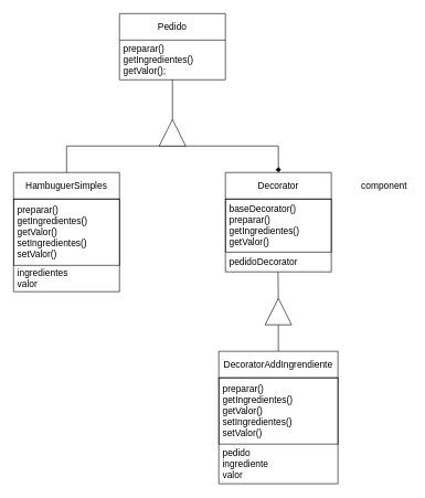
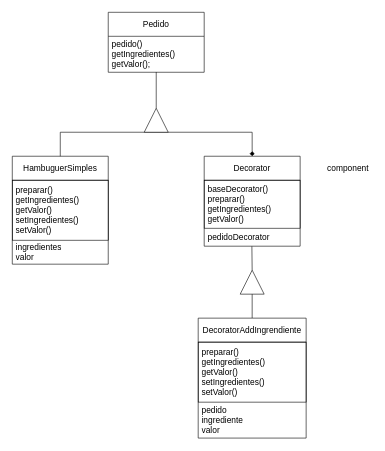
- <mxCell id="3" value="preparar()&lt;br&gt;getIngredientes()&lt;br&gt;getValor();" style="text;strokeColor=none;fillColor=none;align=left;verticalAlign=middle;spacingLeft=4;spacingRight=4;overflow=hidden;points=[[0,0.5],[1,0.5]];portConstraint=eastwest;rotatable=0;whiteSpace=wrap;html=1;fontSize=14;" vertex="1" parent="2"><mxGeometry y="40" width="160" height="60" as="geometry" /></mxCell>
+ <mxCell id="3" value="pedido()&lt;br&gt;getIngredientes()&lt;br&gt;getValor();" style="text;strokeColor=none;fillColor=none;align=left;verticalAlign=middle;spacingLeft=4;spacingRight=4;overflow=hidden;points=[[0,0.5],[1,0.5]];portConstraint=eastwest;rotatable=0;whiteSpace=wrap;html=1;fontSize=14;" vertex="1" parent="2"><mxGeometry y="40" width="160" height="60" as="geometry" /></mxCell>
